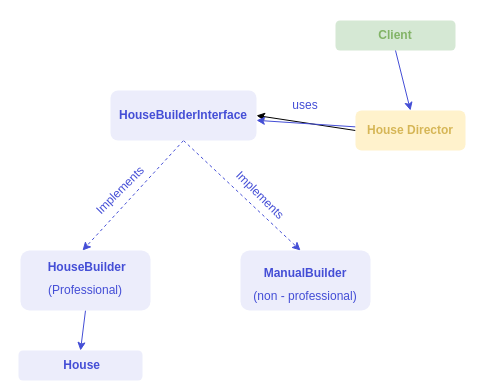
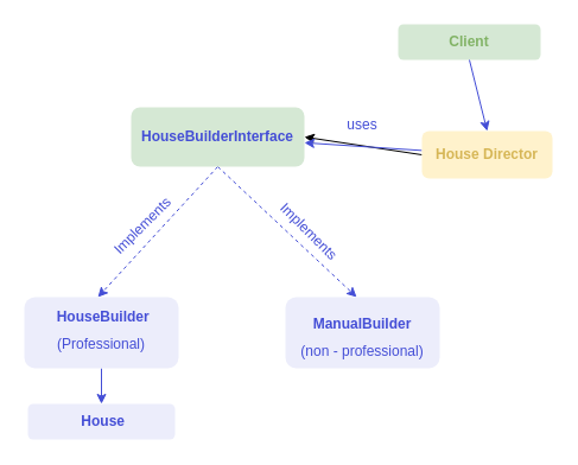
- <mxCell id="4" value="&lt;h4&gt;&lt;font color=&quot;#444ed6&quot;&gt;HouseBuilderInterface&lt;/font&gt;&lt;/h4&gt;" style="rounded=1;whiteSpace=wrap;html=1;horizontal=1;fillColor=#ECEDFB;strokeColor=none;" parent="1" vertex="1"><mxGeometry x="110" y="90" width="146" height="50" as="geometry" /></mxCell>
+ <mxCell id="4" value="&lt;h4&gt;&lt;font color=&quot;#444ed6&quot;&gt;HouseBuilderInterface&lt;/font&gt;&lt;/h4&gt;" style="rounded=1;whiteSpace=wrap;html=1;horizontal=1;fillColor=#d5e8d4;strokeColor=none;" parent="1" vertex="1"><mxGeometry x="110" y="90" width="146" height="50" as="geometry" /></mxCell>
- <mxCell id="12" value="&lt;h4&gt;&lt;font color=&quot;#444ed6&quot;&gt;&amp;nbsp;House&lt;/font&gt;&lt;/h4&gt;" style="rounded=1;whiteSpace=wrap;html=1;fillColor=#ECEDFB;strokeColor=none;" parent="1" vertex="1"><mxGeometry x="18" y="350" width="124" height="30" as="geometry" /></mxCell>
+ <mxCell id="12" value="&lt;h4&gt;&lt;font color=&quot;#444ed6&quot;&gt;&amp;nbsp;House&lt;/font&gt;&lt;/h4&gt;" style="rounded=1;whiteSpace=wrap;html=1;fillColor=#ECEDFB;strokeColor=none;" parent="1" vertex="1"><mxGeometry x="23" y="340" width="124" height="30" as="geometry" /></mxCell>
